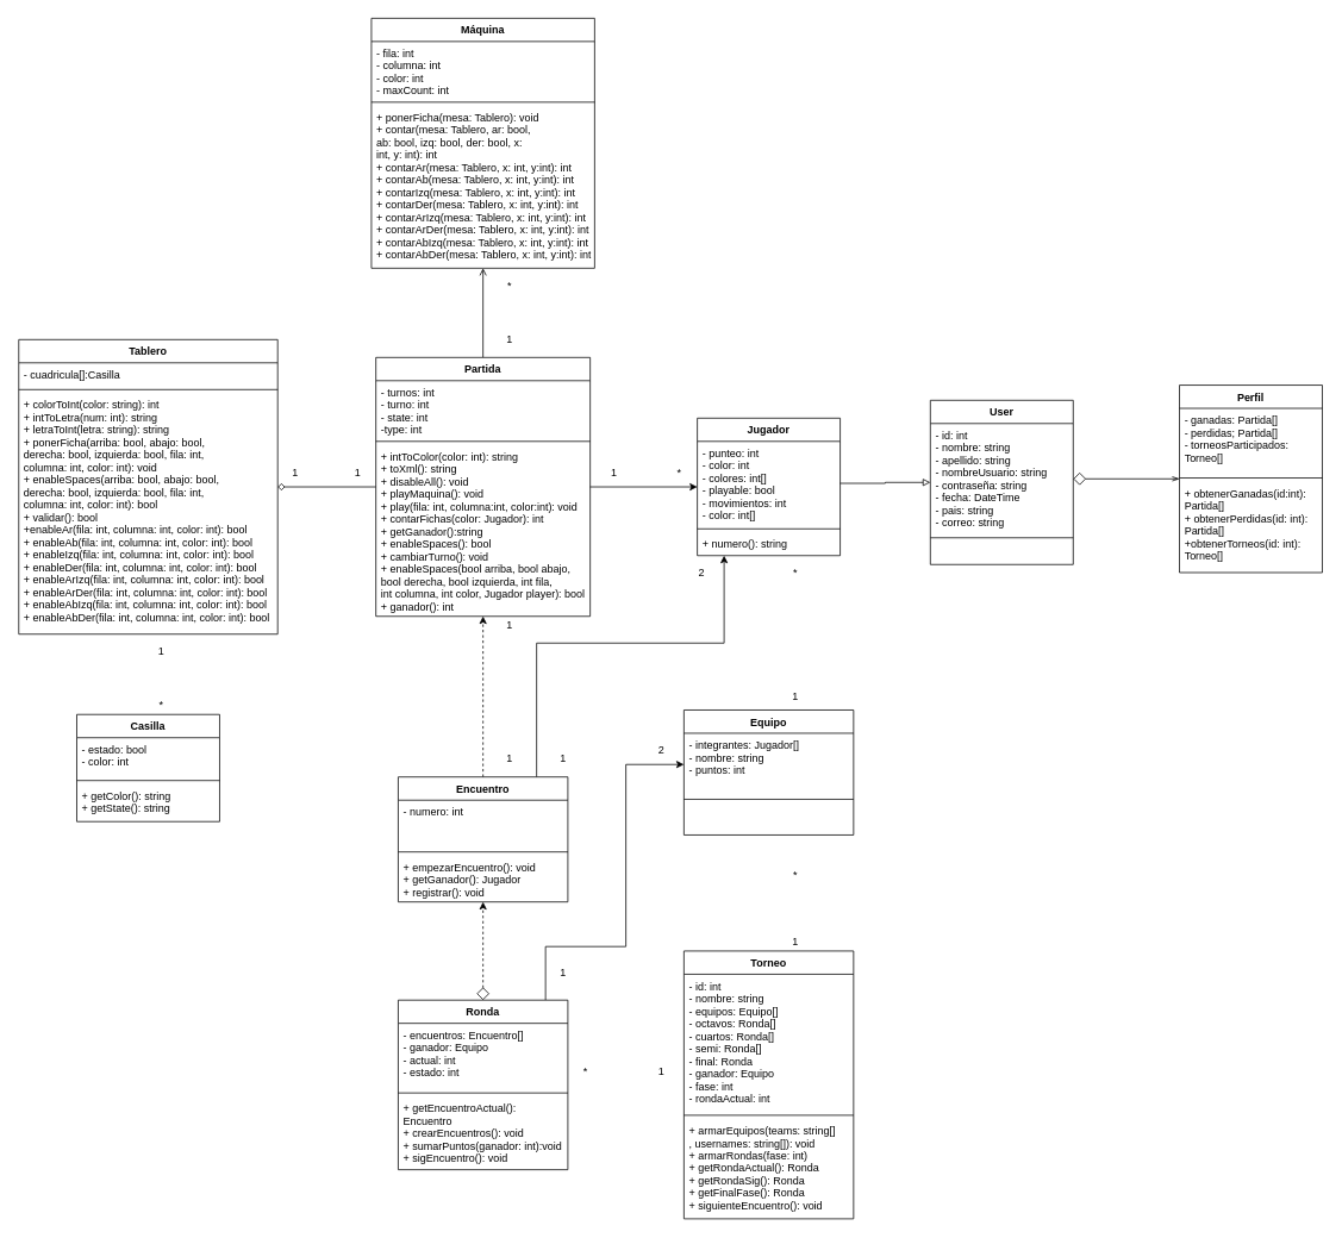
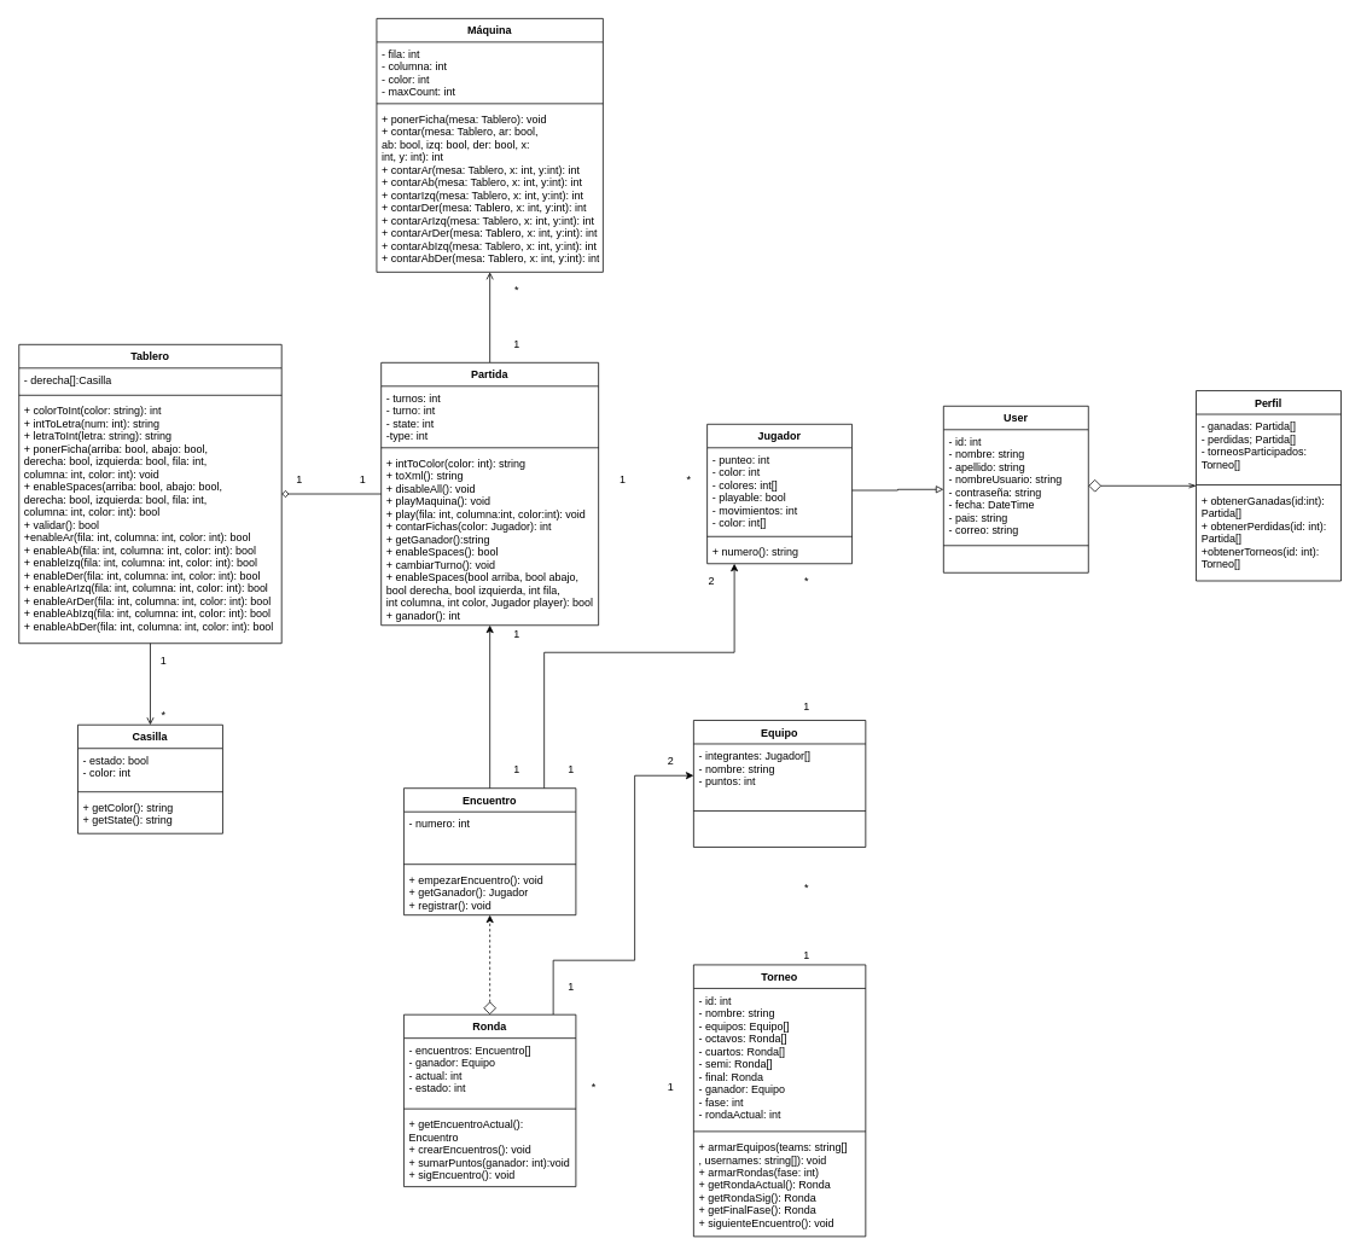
- <mxCell id="21" value="- cuadricula[]:Casilla" style="text;strokeColor=none;fillColor=none;align=left;verticalAlign=top;spacingLeft=4;spacingRight=4;overflow=hidden;rotatable=0;points=[[0,0.5],[1,0.5]];portConstraint=eastwest;" parent="20" vertex="1"><mxGeometry y="26" width="290" height="26" as="geometry" /></mxCell>
+ <mxCell id="21" value="- derecha[]:Casilla" style="text;strokeColor=none;fillColor=none;align=left;verticalAlign=top;spacingLeft=4;spacingRight=4;overflow=hidden;rotatable=0;points=[[0,0.5],[1,0.5]];portConstraint=eastwest;" parent="20" vertex="1"><mxGeometry y="26" width="290" height="26" as="geometry" /></mxCell>
- <mxCell id="5" style="edgeStyle=orthogonalEdgeStyle;rounded=0;orthogonalLoop=1;jettySize=auto;html=1;" parent="1" source="6" target="35" edge="1"><mxGeometry relative="1" as="geometry" /></mxCell>
+ <mxCell id="10" style="edgeStyle=orthogonalEdgeStyle;rounded=0;orthogonalLoop=1;jettySize=auto;html=1;entryX=0.5;entryY=0;entryDx=0;entryDy=0;endArrow=open;endFill=0;" parent="1" source="20" target="16" edge="1"><mxGeometry relative="1" as="geometry" /></mxCell>
- <mxCell id="24" style="edgeStyle=orthogonalEdgeStyle;rounded=0;orthogonalLoop=1;jettySize=auto;html=1;startArrow=none;startFill=0;sourcePerimeterSpacing=0;targetPerimeterSpacing=0;startSize=12;dashed=1;" parent="1" source="72" target="6" edge="1"><mxGeometry relative="1" as="geometry" /></mxCell>
+ <mxCell id="24" style="edgeStyle=orthogonalEdgeStyle;rounded=0;orthogonalLoop=1;jettySize=auto;html=1;startArrow=none;startFill=0;sourcePerimeterSpacing=0;targetPerimeterSpacing=0;startSize=12;" parent="1" source="72" target="6" edge="1"><mxGeometry relative="1" as="geometry" /></mxCell>
